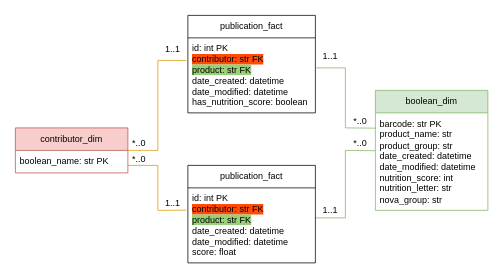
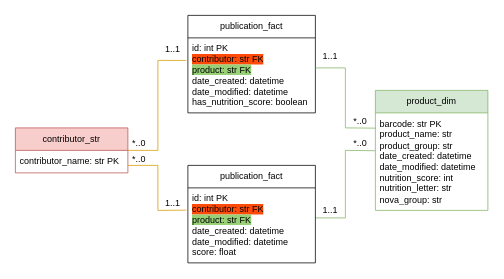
- <mxCell id="3" value="boolean_dim" style="swimlane;fontStyle=0;childLayout=stackLayout;horizontal=1;startSize=30;horizontalStack=0;resizeParent=1;resizeParentMax=0;resizeLast=0;collapsible=1;marginBottom=0;whiteSpace=wrap;html=1;fillColor=#d5e8d4;strokeColor=#82b366;" parent="1" vertex="1"><mxGeometry x="500" y="120" width="150" height="160" as="geometry" /></mxCell>
+ <mxCell id="3" value="product_dim" style="swimlane;fontStyle=0;childLayout=stackLayout;horizontal=1;startSize=30;horizontalStack=0;resizeParent=1;resizeParentMax=0;resizeLast=0;collapsible=1;marginBottom=0;whiteSpace=wrap;html=1;fillColor=#d5e8d4;strokeColor=#82b366;" parent="1" vertex="1"><mxGeometry x="500" y="120" width="150" height="160" as="geometry" /></mxCell>
- <mxCell id="5" value="contributor_dim" style="swimlane;fontStyle=0;childLayout=stackLayout;horizontal=1;startSize=30;horizontalStack=0;resizeParent=1;resizeParentMax=0;resizeLast=0;collapsible=1;marginBottom=0;whiteSpace=wrap;html=1;fillColor=#f8cecc;strokeColor=#b85450;" vertex="1" parent="1"><mxGeometry x="20" y="170" width="150" height="60" as="geometry" /></mxCell>
+ <mxCell id="5" value="contributor_str" style="swimlane;fontStyle=0;childLayout=stackLayout;horizontal=1;startSize=30;horizontalStack=0;resizeParent=1;resizeParentMax=0;resizeLast=0;collapsible=1;marginBottom=0;whiteSpace=wrap;html=1;fillColor=#f8cecc;strokeColor=#b85450;" vertex="1" parent="1"><mxGeometry x="20" y="170" width="150" height="60" as="geometry" /></mxCell>
- <mxCell id="6" value="boolean_name: str PK" style="text;strokeColor=none;fillColor=none;align=left;verticalAlign=middle;spacingLeft=4;spacingRight=4;overflow=hidden;points=[[0,0.5],[1,0.5]];portConstraint=eastwest;rotatable=0;whiteSpace=wrap;html=1;" vertex="1" parent="5"><mxGeometry y="30" width="150" height="30" as="geometry" /></mxCell>
+ <mxCell id="6" value="contributor_name: str PK" style="text;strokeColor=none;fillColor=none;align=left;verticalAlign=middle;spacingLeft=4;spacingRight=4;overflow=hidden;points=[[0,0.5],[1,0.5]];portConstraint=eastwest;rotatable=0;whiteSpace=wrap;html=1;" vertex="1" parent="5"><mxGeometry y="30" width="150" height="30" as="geometry" /></mxCell>
